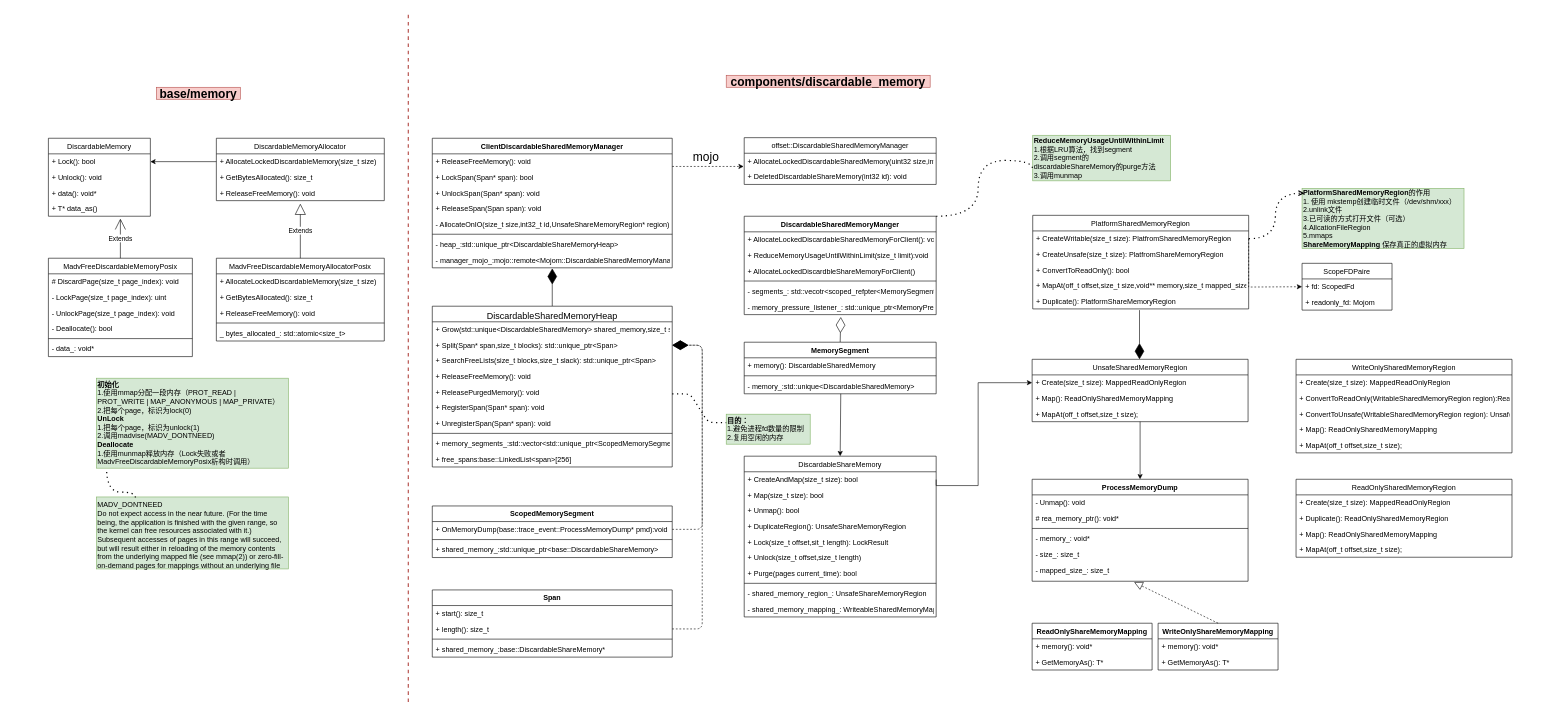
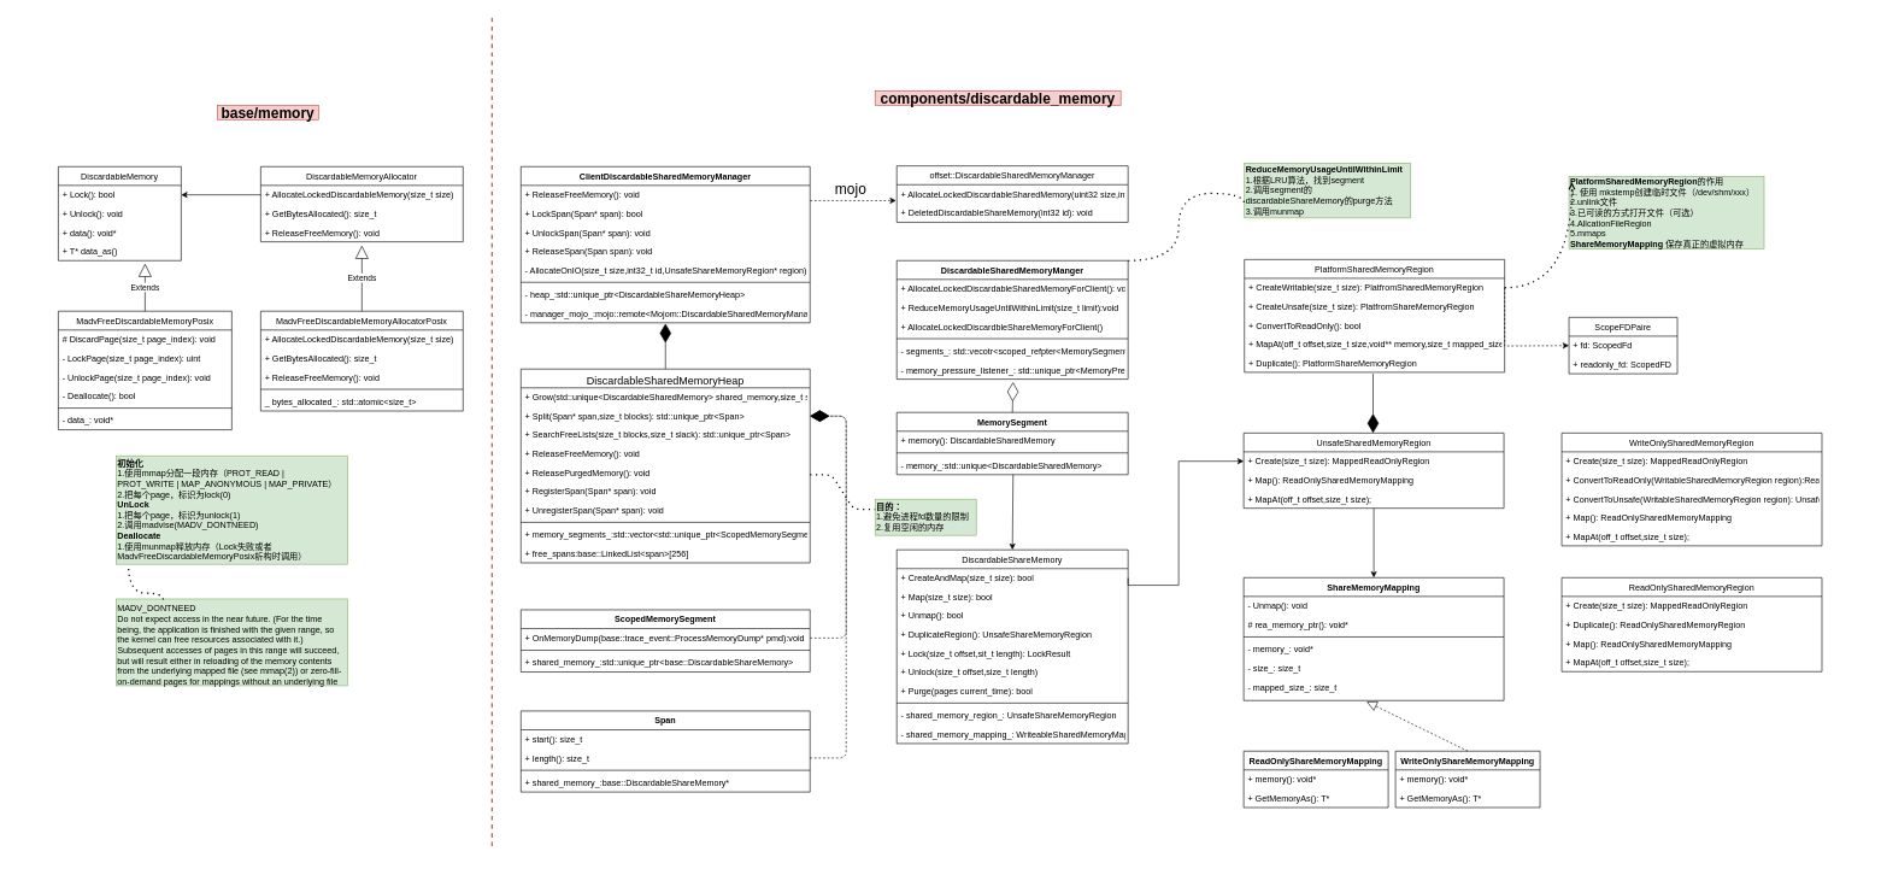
- <mxCell id="97" value="base/memory" style="text;html=1;strokeColor=#b85450;fillColor=#f8cecc;align=center;verticalAlign=middle;whiteSpace=wrap;rounded=0;fontSize=20;fontStyle=1" parent="1" vertex="1"><mxGeometry x="260" y="145" width="140" height="20" as="geometry" /></mxCell>
+ <mxCell id="97" value="base/memory" style="text;html=1;strokeColor=#b85450;fillColor=#f8cecc;align=center;verticalAlign=middle;whiteSpace=wrap;rounded=0;fontSize=20;fontStyle=1" parent="1" vertex="1"><mxGeometry x="300" y="145" width="140" height="20" as="geometry" /></mxCell>
- <mxCell id="31" value="&lt;b&gt;PlatformSharedMemoryRegion&lt;/b&gt;的作用&lt;br&gt;1. 使用 mkstemp创建临时文件（/dev/shm/xxx）&lt;br&gt;2.unlink文件&lt;br&gt;3.已可读的方式打开文件（可选）&lt;br&gt;4.AllcationFileRegion&lt;br&gt;5.mmaps&lt;br&gt;&lt;b&gt;ShareMemoryMapping&lt;/b&gt; 保存真正的虚拟内存" style="text;html=1;resizable=0;autosize=1;align=left;verticalAlign=middle;points=[];fillColor=#d5e8d4;strokeColor=#82b366;rounded=0;" parent="1" vertex="1"><mxGeometry x="2170" y="313.5" width="270" height="100" as="geometry" /></mxCell>
+ <mxCell id="31" value="&lt;b&gt;PlatformSharedMemoryRegion&lt;/b&gt;的作用&lt;br&gt;1. 使用 mkstemp创建临时文件（/dev/shm/xxx）&lt;br&gt;2.unlink文件&lt;br&gt;3.已可读的方式打开文件（可选）&lt;br&gt;4.AllcationFileRegion&lt;br&gt;5.mmaps&lt;br&gt;&lt;b&gt;ShareMemoryMapping&lt;/b&gt; 保存真正的虚拟内存" style="text;html=1;resizable=0;autosize=1;align=left;verticalAlign=middle;points=[];fillColor=#d5e8d4;strokeColor=#82b366;rounded=0;" parent="1" vertex="1"><mxGeometry x="2170" y="243.5" width="270" height="100" as="geometry" /></mxCell>
- <mxCell id="15" value="Extends" style="endArrow=open;endSize=16;endFill=0;html=1;exitX=0.5;exitY=0;exitDx=0;exitDy=0;entryX=0.706;entryY=1.154;entryDx=0;entryDy=0;entryPerimeter=0;" parent="1" source="8" target="7" edge="1"><mxGeometry width="160" relative="1" as="geometry"><mxPoint x="220" y="330" as="sourcePoint" /><mxPoint x="380" y="330" as="targetPoint" /></mxGeometry></mxCell>
+ <mxCell id="15" value="Extends" style="endArrow=block;endSize=16;endFill=0;html=1;exitX=0.5;exitY=0;exitDx=0;exitDy=0;entryX=0.706;entryY=1.154;entryDx=0;entryDy=0;entryPerimeter=0;" parent="1" source="8" target="7" edge="1"><mxGeometry width="160" relative="1" as="geometry"><mxPoint x="220" y="330" as="sourcePoint" /><mxPoint x="380" y="330" as="targetPoint" /></mxGeometry></mxCell>
- <mxCell id="56" value="+ readonly_fd: Mojom" style="text;strokeColor=none;fillColor=none;align=left;verticalAlign=top;spacingLeft=4;spacingRight=4;overflow=hidden;rotatable=0;points=[[0,0.5],[1,0.5]];portConstraint=eastwest;" parent="54" vertex="1"><mxGeometry y="52" width="150" height="26" as="geometry" /></mxCell>
+ <mxCell id="56" value="+ readonly_fd: ScopedFD" style="text;strokeColor=none;fillColor=none;align=left;verticalAlign=top;spacingLeft=4;spacingRight=4;overflow=hidden;rotatable=0;points=[[0,0.5],[1,0.5]];portConstraint=eastwest;" parent="54" vertex="1"><mxGeometry y="52" width="150" height="26" as="geometry" /></mxCell>
- <mxCell id="47" value="ProcessMemoryDump" style="swimlane;fontStyle=1;align=center;verticalAlign=top;childLayout=stackLayout;horizontal=1;startSize=26;horizontalStack=0;resizeParent=1;resizeParentMax=0;resizeLast=0;collapsible=1;marginBottom=0;" parent="1" vertex="1"><mxGeometry x="1720" y="798.5" width="360" height="170" as="geometry" /></mxCell>
+ <mxCell id="47" value="ShareMemoryMapping" style="swimlane;fontStyle=1;align=center;verticalAlign=top;childLayout=stackLayout;horizontal=1;startSize=26;horizontalStack=0;resizeParent=1;resizeParentMax=0;resizeLast=0;collapsible=1;marginBottom=0;" parent="1" vertex="1"><mxGeometry x="1720" y="798.5" width="360" height="170" as="geometry" /></mxCell>
